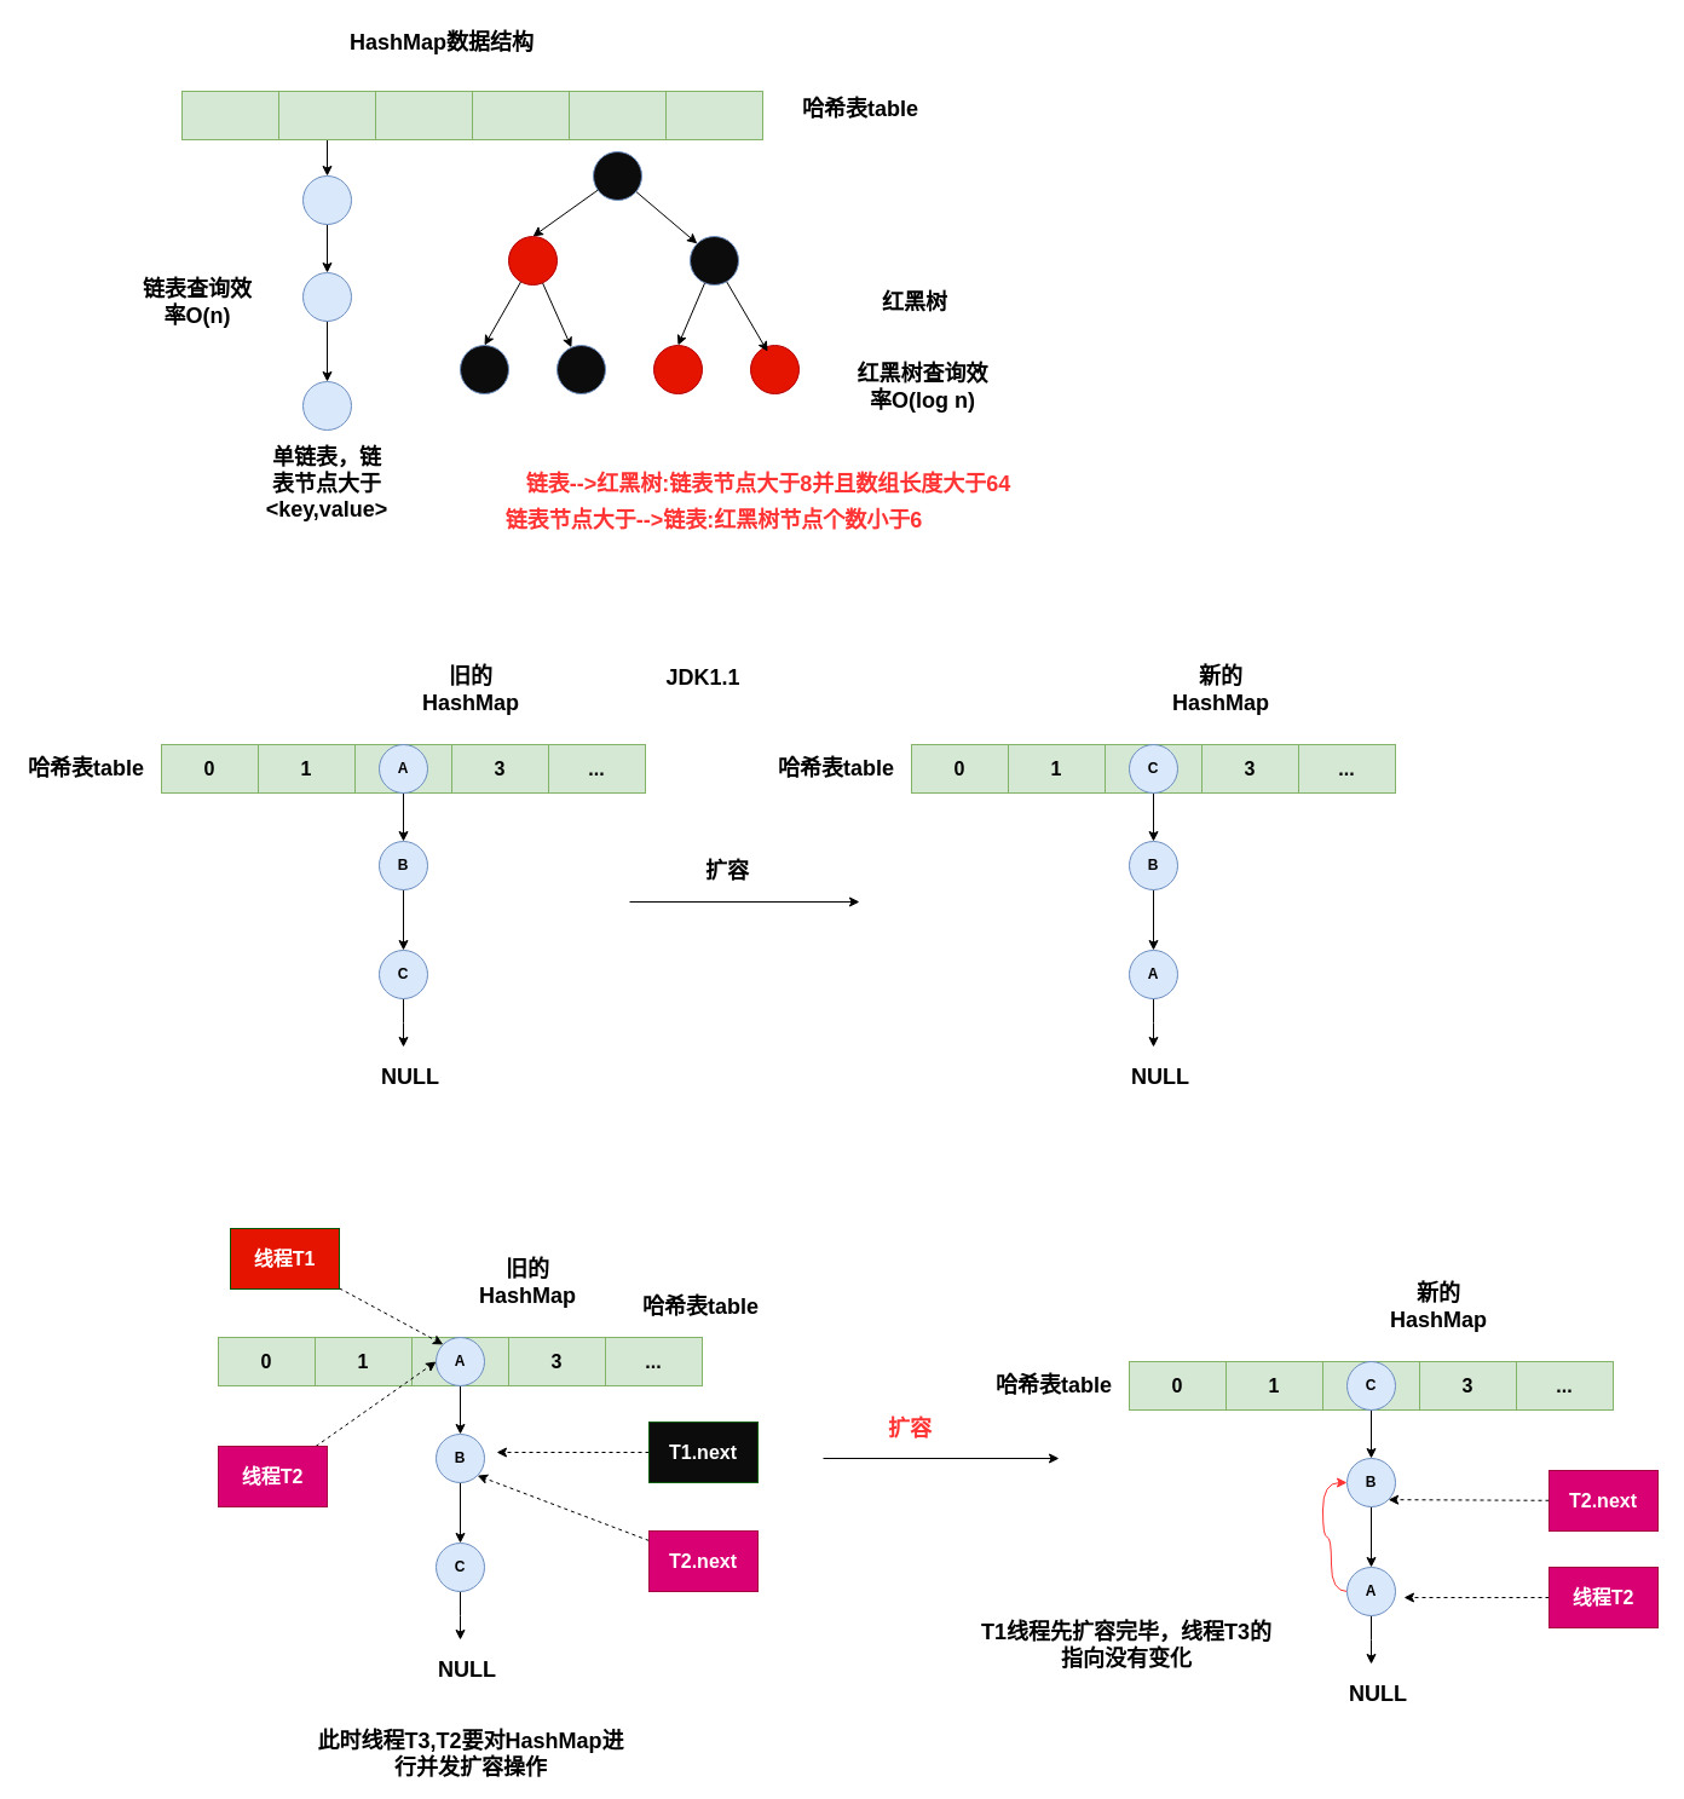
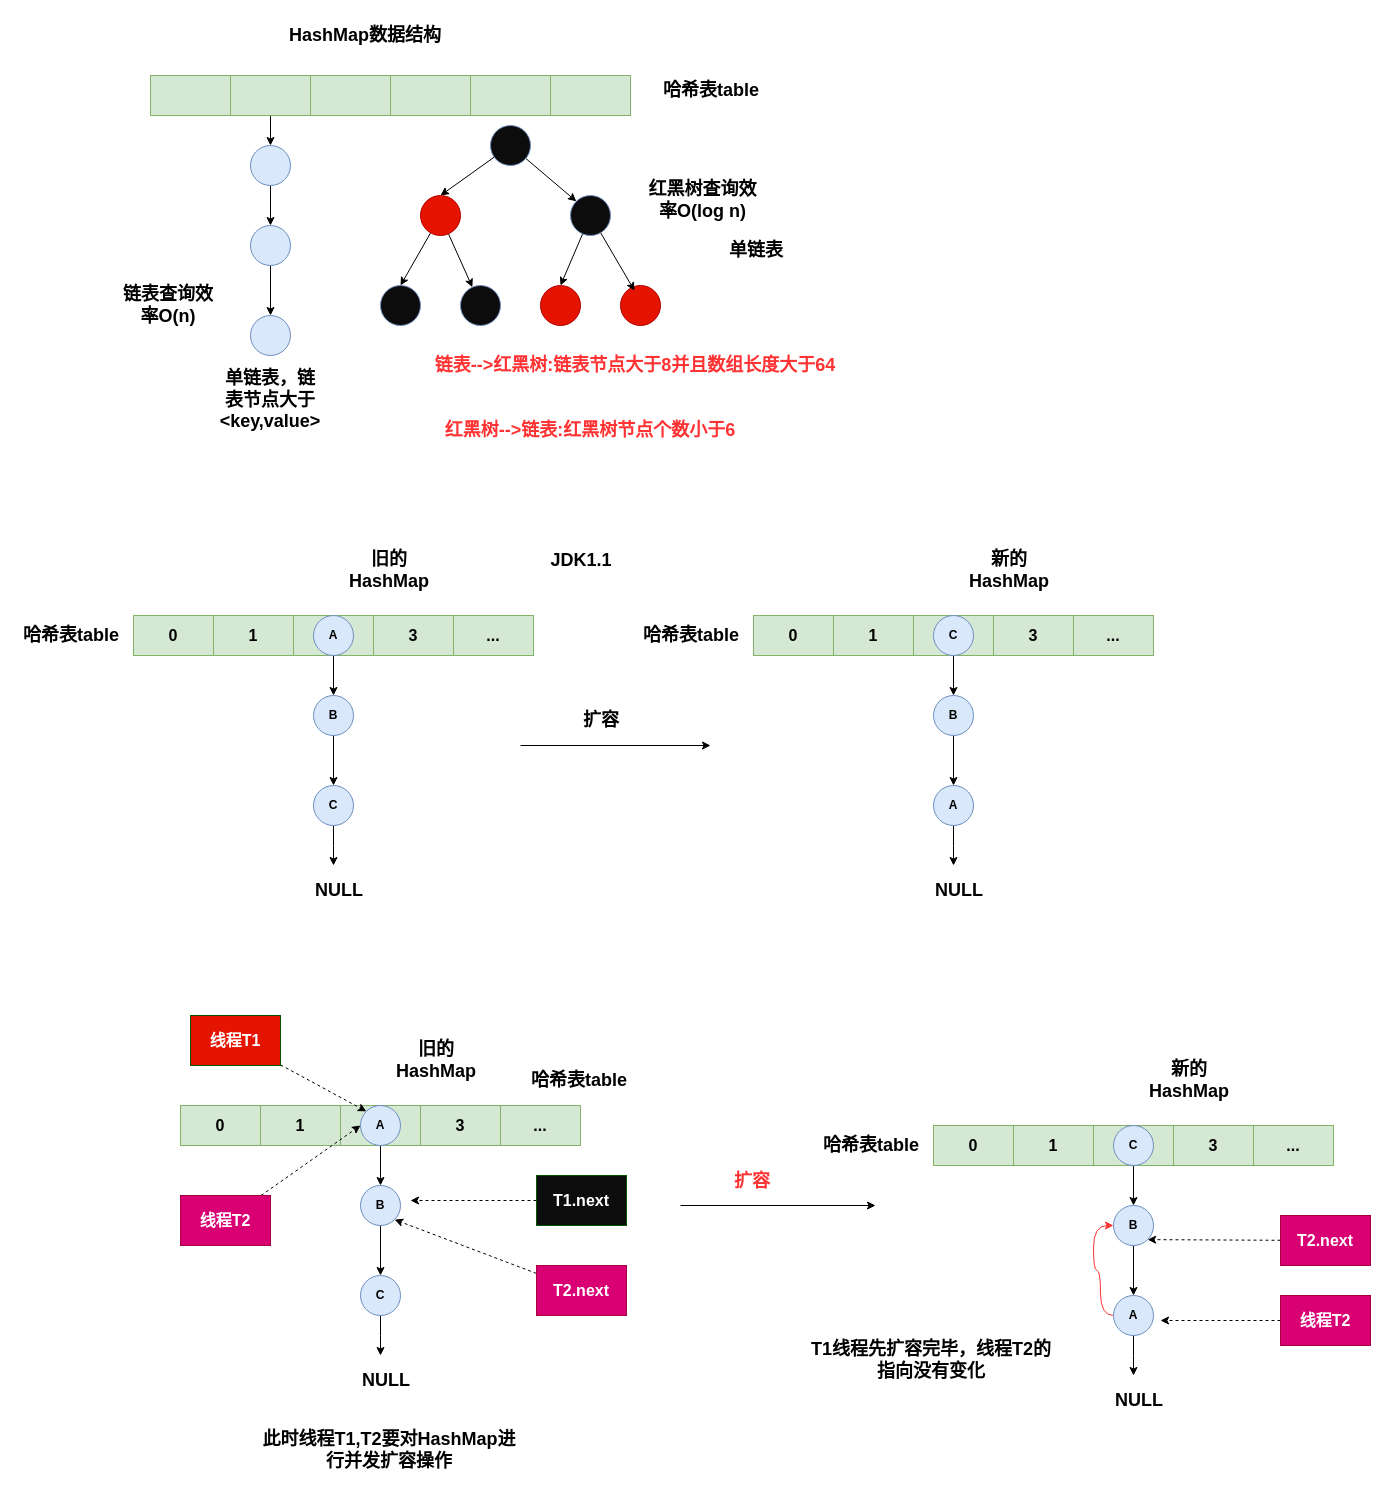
- <mxCell id="31" value="&lt;span style=&quot;font-size: 18px;&quot;&gt;&lt;font style=&quot;font-size: 18px;&quot;&gt;链表查询效率O(n)&lt;/font&gt;&lt;/span&gt;" style="text;html=1;align=center;verticalAlign=middle;whiteSpace=wrap;rounded=0;fontSize=18;fontStyle=1" parent="1" vertex="1"><mxGeometry x="112" y="235" width="102" height="30" as="geometry" /></mxCell>
+ <mxCell id="31" value="&lt;span style=&quot;font-size: 18px;&quot;&gt;&lt;font style=&quot;font-size: 18px;&quot;&gt;链表查询效率O(n)&lt;/font&gt;&lt;/span&gt;" style="text;html=1;align=center;verticalAlign=middle;whiteSpace=wrap;rounded=0;fontSize=18;fontStyle=1" parent="1" vertex="1"><mxGeometry x="117" y="290" width="102" height="30" as="geometry" /></mxCell>
- <mxCell id="30" value="&lt;span style=&quot;font-size: 18px;&quot;&gt;&lt;font style=&quot;font-size: 18px;&quot;&gt;红黑树&lt;/font&gt;&lt;/span&gt;" style="text;html=1;align=center;verticalAlign=middle;whiteSpace=wrap;rounded=0;fontSize=18;fontStyle=1" parent="1" vertex="1"><mxGeometry x="705" y="235" width="102" height="30" as="geometry" /></mxCell>
+ <mxCell id="30" value="&lt;span style=&quot;font-size: 18px;&quot;&gt;&lt;font style=&quot;font-size: 18px;&quot;&gt;单链表&lt;/font&gt;&lt;/span&gt;" style="text;html=1;align=center;verticalAlign=middle;whiteSpace=wrap;rounded=0;fontSize=18;fontStyle=1" parent="1" vertex="1"><mxGeometry x="705" y="235" width="102" height="30" as="geometry" /></mxCell>
- <mxCell id="32" value="&lt;span style=&quot;font-size: 18px;&quot;&gt;&lt;font style=&quot;font-size: 18px;&quot;&gt;红黑树查询效率O(log n)&lt;/font&gt;&lt;/span&gt;" style="text;html=1;align=center;verticalAlign=middle;whiteSpace=wrap;rounded=0;fontSize=18;fontStyle=1" parent="1" vertex="1"><mxGeometry x="705" y="305" width="115" height="30" as="geometry" /></mxCell>
+ <mxCell id="32" value="&lt;span style=&quot;font-size: 18px;&quot;&gt;&lt;font style=&quot;font-size: 18px;&quot;&gt;红黑树查询效率O(log n)&lt;/font&gt;&lt;/span&gt;" style="text;html=1;align=center;verticalAlign=middle;whiteSpace=wrap;rounded=0;fontSize=18;fontStyle=1" parent="1" vertex="1"><mxGeometry x="645" y="185" width="115" height="30" as="geometry" /></mxCell>
- <mxCell id="33" value="&lt;span style=&quot;font-size: 18px;&quot;&gt;&lt;font style=&quot;font-size: 18px;&quot; color=&quot;#ff3333&quot;&gt;链表--&amp;gt;红黑树:链表节点大于8并且数组长度大于64&lt;/font&gt;&lt;/span&gt;" style="text;html=1;align=center;verticalAlign=middle;whiteSpace=wrap;rounded=0;fontSize=18;fontStyle=1" parent="1" vertex="1"><mxGeometry x="410" y="385" width="450" height="30" as="geometry" /></mxCell>
+ <mxCell id="33" value="&lt;span style=&quot;font-size: 18px;&quot;&gt;&lt;font style=&quot;font-size: 18px;&quot; color=&quot;#ff3333&quot;&gt;链表--&amp;gt;红黑树:链表节点大于8并且数组长度大于64&lt;/font&gt;&lt;/span&gt;" style="text;html=1;align=center;verticalAlign=middle;whiteSpace=wrap;rounded=0;fontSize=18;fontStyle=1" parent="1" vertex="1"><mxGeometry x="410" y="350" width="450" height="30" as="geometry" /></mxCell>
- <mxCell id="34" value="&lt;span style=&quot;font-size: 18px;&quot;&gt;&lt;font style=&quot;font-size: 18px;&quot; color=&quot;#ff3333&quot;&gt;链表节点大于--&amp;gt;链表:红黑树节点个数小于6&lt;/font&gt;&lt;/span&gt;" style="text;html=1;align=center;verticalAlign=middle;whiteSpace=wrap;rounded=0;fontSize=18;fontStyle=1" parent="1" vertex="1"><mxGeometry x="365" y="415" width="450" height="30" as="geometry" /></mxCell>
+ <mxCell id="34" value="&lt;span style=&quot;font-size: 18px;&quot;&gt;&lt;font style=&quot;font-size: 18px;&quot; color=&quot;#ff3333&quot;&gt;红黑树--&amp;gt;链表:红黑树节点个数小于6&lt;/font&gt;&lt;/span&gt;" style="text;html=1;align=center;verticalAlign=middle;whiteSpace=wrap;rounded=0;fontSize=18;fontStyle=1" parent="1" vertex="1"><mxGeometry x="365" y="415" width="450" height="30" as="geometry" /></mxCell>
- <mxCell id="109" value="&lt;b style=&quot;font-size: 18px;&quot;&gt;&lt;font style=&quot;font-size: 18px;&quot;&gt;T1线程先扩容完毕，线程T3的指向没有变化&lt;/font&gt;&lt;/b&gt;" style="text;html=1;align=center;verticalAlign=middle;whiteSpace=wrap;rounded=0;fontSize=18;" vertex="1" parent="1"><mxGeometry x="802" y="1345" width="258" height="30" as="geometry" /></mxCell>
+ <mxCell id="109" value="&lt;b style=&quot;font-size: 18px;&quot;&gt;&lt;font style=&quot;font-size: 18px;&quot;&gt;T1线程先扩容完毕，线程T2的指向没有变化&lt;/font&gt;&lt;/b&gt;" style="text;html=1;align=center;verticalAlign=middle;whiteSpace=wrap;rounded=0;fontSize=18;" vertex="1" parent="1"><mxGeometry x="802" y="1345" width="258" height="30" as="geometry" /></mxCell>
- <mxCell id="89" value="&lt;b style=&quot;font-size: 18px;&quot;&gt;&lt;font style=&quot;font-size: 18px;&quot;&gt;此时线程T3,T2要对HashMap进行并发扩容操作&lt;/font&gt;&lt;/b&gt;" style="text;html=1;align=center;verticalAlign=middle;whiteSpace=wrap;rounded=0;fontSize=18;" vertex="1" parent="1"><mxGeometry x="260" y="1435" width="258" height="30" as="geometry" /></mxCell>
+ <mxCell id="89" value="&lt;b style=&quot;font-size: 18px;&quot;&gt;&lt;font style=&quot;font-size: 18px;&quot;&gt;此时线程T1,T2要对HashMap进行并发扩容操作&lt;/font&gt;&lt;/b&gt;" style="text;html=1;align=center;verticalAlign=middle;whiteSpace=wrap;rounded=0;fontSize=18;" vertex="1" parent="1"><mxGeometry x="260" y="1435" width="258" height="30" as="geometry" /></mxCell>
